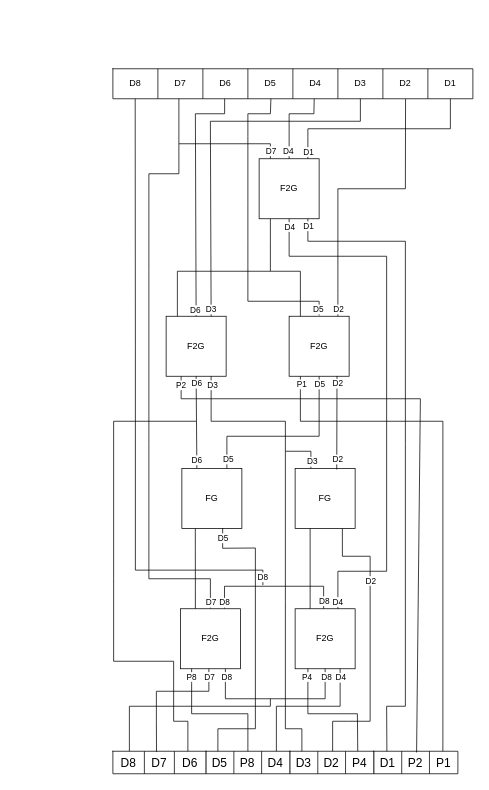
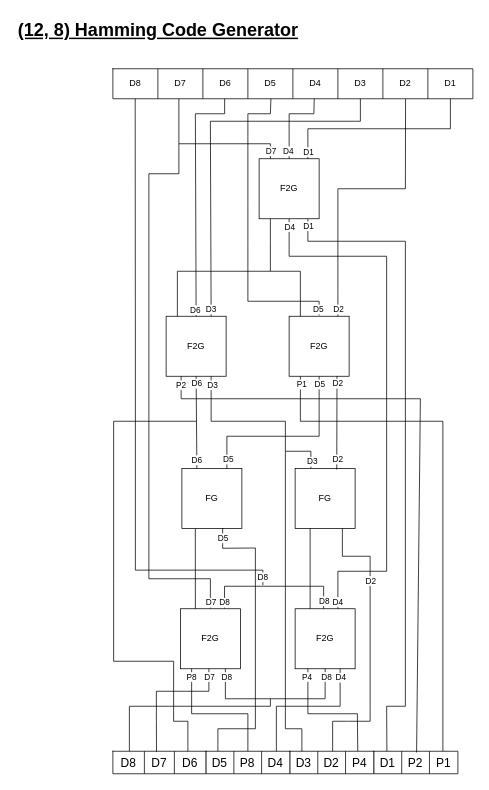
+ <mxCell id="122" value="(12, 8) Hamming Code Generator" style="text;strokeColor=none;fillColor=none;html=1;fontSize=24;fontStyle=5;verticalAlign=middle;align=center;labelBackgroundColor=none;textShadow=0;" vertex="1" parent="1"><mxGeometry x="20" y="20" width="380" height="40" as="geometry" /></mxCell>
